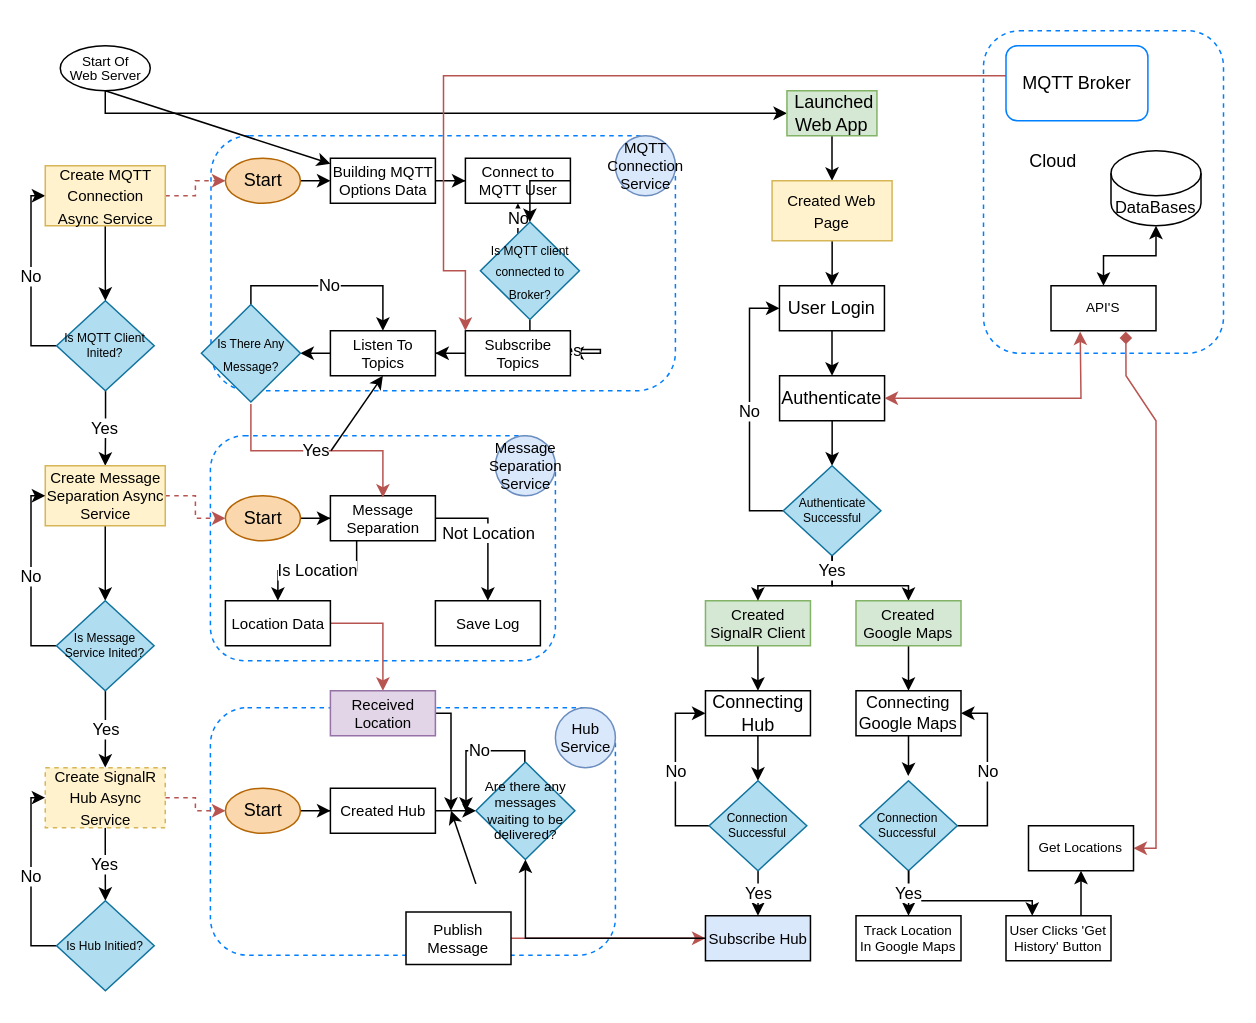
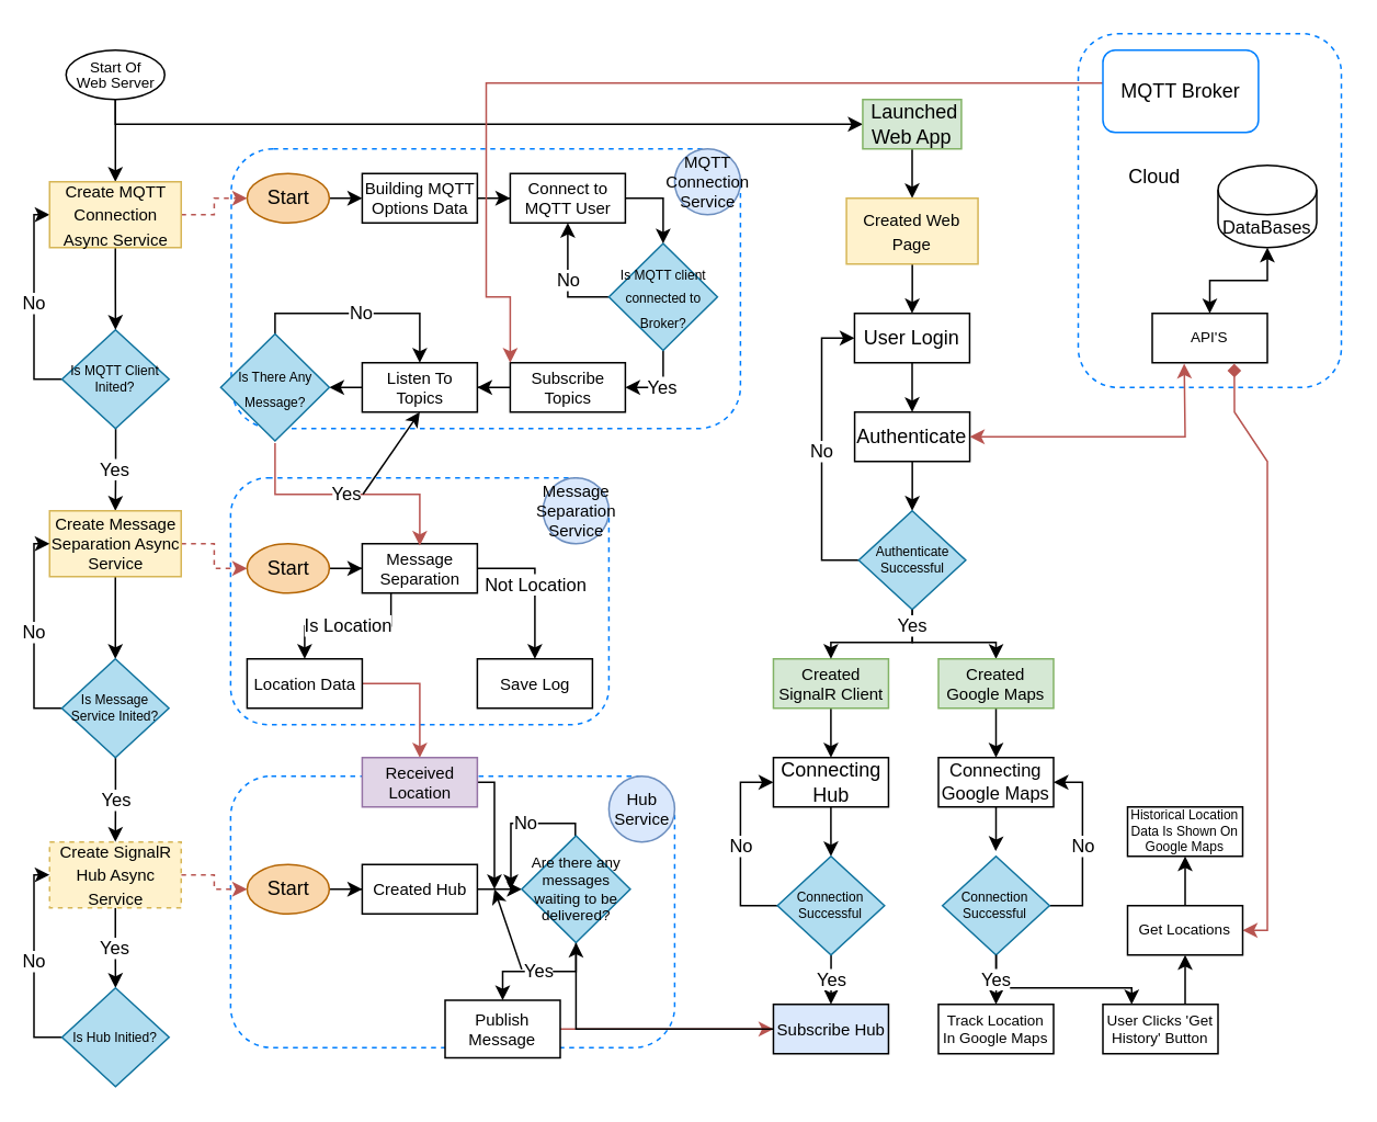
- <mxCell id="5" value="" style="endArrow=classic;html=1;rounded=0;exitX=0.5;exitY=1;exitDx=0;exitDy=0;" parent="1" source="7" target="20" edge="1"><mxGeometry width="50" height="50" relative="1" as="geometry"><mxPoint x="60" y="80" as="sourcePoint" /><mxPoint x="69.6" y="80" as="targetPoint" /></mxGeometry></mxCell>
+ <mxCell id="5" value="" style="endArrow=classic;html=1;rounded=0;entryX=0.5;entryY=0;entryDx=0;entryDy=0;exitX=0.5;exitY=1;exitDx=0;exitDy=0;" parent="1" source="7" target="15" edge="1"><mxGeometry width="50" height="50" relative="1" as="geometry"><mxPoint x="60" y="80" as="sourcePoint" /><mxPoint x="69.6" y="80" as="targetPoint" /></mxGeometry></mxCell>
- <mxCell id="23" value="&lt;span style=&quot;font-size: 8px;&quot;&gt;Is MQTT client connected to Broker?&lt;/span&gt;" style="rhombus;whiteSpace=wrap;html=1;fillColor=#b1ddf0;strokeColor=#10739e;" parent="1" vertex="1"><mxGeometry x="319.6" y="147.5" width="66" height="65" as="geometry" /></mxCell>
+ <mxCell id="23" value="&lt;span style=&quot;font-size: 8px;&quot;&gt;Is MQTT client connected to Broker?&lt;/span&gt;" style="rhombus;whiteSpace=wrap;html=1;fillColor=#b1ddf0;strokeColor=#10739e;" parent="1" vertex="1"><mxGeometry x="369.6" y="147.5" width="66" height="65" as="geometry" /></mxCell>
+ <mxCell id="107" value="Historical Location Data Is Shown On Google Maps" style="rounded=0;whiteSpace=wrap;html=1;fontSize=8;" parent="1" vertex="1"><mxGeometry x="685" y="490" width="70" height="30" as="geometry" /></mxCell>
+ <mxCell id="105" style="edgeStyle=orthogonalEdgeStyle;rounded=0;orthogonalLoop=1;jettySize=auto;html=1;entryX=0.5;entryY=1;entryDx=0;entryDy=0;" parent="1" source="106" target="107" edge="1"><mxGeometry relative="1" as="geometry" /></mxCell>
+ <mxCell id="54" value="Yes" style="edgeStyle=orthogonalEdgeStyle;rounded=0;orthogonalLoop=1;jettySize=auto;html=1;entryX=0.5;entryY=0;entryDx=0;entryDy=0;" parent="1" source="55" target="52" edge="1"><mxGeometry relative="1" as="geometry"><Array as="points"><mxPoint x="350" y="590" /><mxPoint x="305" y="590" /></Array></mxGeometry></mxCell>
